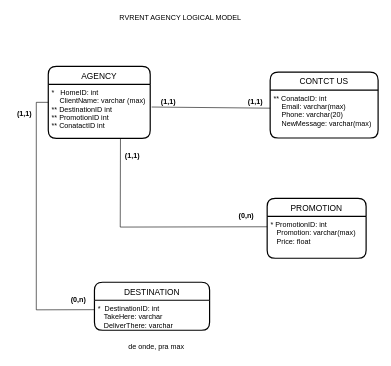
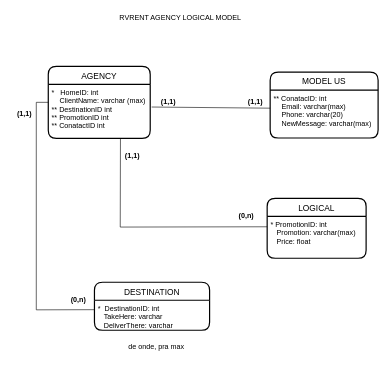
- <mxCell id="8" value="CONTCT US" style="swimlane;childLayout=stackLayout;horizontal=1;startSize=30;horizontalStack=0;rounded=1;fontSize=14;fontStyle=0;strokeWidth=2;resizeParent=0;resizeLast=1;shadow=0;dashed=0;align=center;" parent="1" vertex="1"><mxGeometry x="450" y="119.5" width="180" height="110" as="geometry" /></mxCell>
+ <mxCell id="8" value="MODEL US" style="swimlane;childLayout=stackLayout;horizontal=1;startSize=30;horizontalStack=0;rounded=1;fontSize=14;fontStyle=0;strokeWidth=2;resizeParent=0;resizeLast=1;shadow=0;dashed=0;align=center;" parent="1" vertex="1"><mxGeometry x="450" y="119.5" width="180" height="110" as="geometry" /></mxCell>
- <mxCell id="2" value="PROMOTION" style="swimlane;childLayout=stackLayout;horizontal=1;startSize=30;horizontalStack=0;rounded=1;fontSize=14;fontStyle=0;strokeWidth=2;resizeParent=0;resizeLast=1;shadow=0;dashed=0;align=center;" parent="1" vertex="1"><mxGeometry x="445" y="330" width="165" height="100" as="geometry" /></mxCell>
+ <mxCell id="2" value="LOGICAL" style="swimlane;childLayout=stackLayout;horizontal=1;startSize=30;horizontalStack=0;rounded=1;fontSize=14;fontStyle=0;strokeWidth=2;resizeParent=0;resizeLast=1;shadow=0;dashed=0;align=center;" parent="1" vertex="1"><mxGeometry x="445" y="330" width="165" height="100" as="geometry" /></mxCell>
